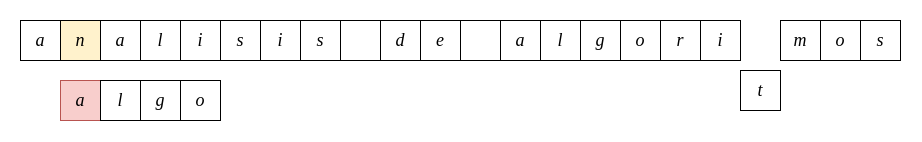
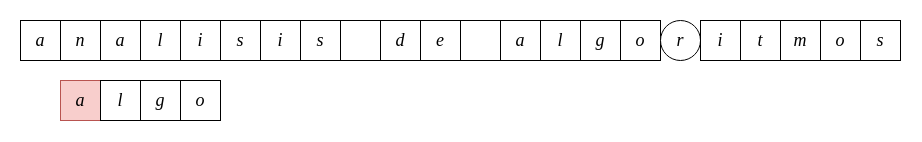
- <mxCell id="3" value="&lt;font face=&quot;cm&quot; style=&quot;font-size: 18px&quot;&gt;&lt;i&gt;n&lt;/i&gt;&lt;/font&gt;" style="whiteSpace=wrap;html=1;aspect=fixed;fillColor=#fff2cc;" parent="1" vertex="1"><mxGeometry x="60" y="20" width="40" height="40" as="geometry" /></mxCell>
+ <mxCell id="3" value="&lt;font face=&quot;cm&quot; style=&quot;font-size: 18px&quot;&gt;&lt;i&gt;n&lt;/i&gt;&lt;/font&gt;" style="whiteSpace=wrap;html=1;aspect=fixed;" parent="1" vertex="1"><mxGeometry x="60" y="20" width="40" height="40" as="geometry" /></mxCell>
- <mxCell id="18" value="&lt;font face=&quot;cm&quot; style=&quot;font-size: 18px&quot;&gt;&lt;i&gt;r&lt;/i&gt;&lt;/font&gt;" style="whiteSpace=wrap;html=1;aspect=fixed;" parent="1" vertex="1"><mxGeometry x="660" y="20" width="40" height="40" as="geometry" /></mxCell>
+ <mxCell id="18" value="&lt;font face=&quot;cm&quot; style=&quot;font-size: 18px&quot;&gt;&lt;i&gt;r&lt;/i&gt;&lt;/font&gt;" style="ellipse;whiteSpace=wrap;html=1;aspect=fixed;" parent="1" vertex="1"><mxGeometry x="660" y="20" width="40" height="40" as="geometry" /></mxCell>
- <mxCell id="20" value="&lt;font face=&quot;cm&quot; style=&quot;font-size: 18px&quot;&gt;&lt;i&gt;t&lt;/i&gt;&lt;/font&gt;" style="whiteSpace=wrap;html=1;aspect=fixed;" parent="1" vertex="1"><mxGeometry x="740" y="70" width="40" height="40" as="geometry" /></mxCell>
+ <mxCell id="20" value="&lt;font face=&quot;cm&quot; style=&quot;font-size: 18px&quot;&gt;&lt;i&gt;t&lt;/i&gt;&lt;/font&gt;" style="whiteSpace=wrap;html=1;aspect=fixed;" parent="1" vertex="1"><mxGeometry x="740" y="20" width="40" height="40" as="geometry" /></mxCell>
